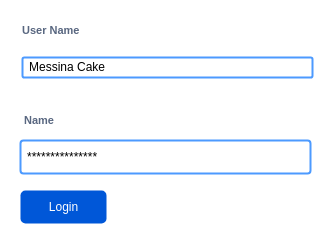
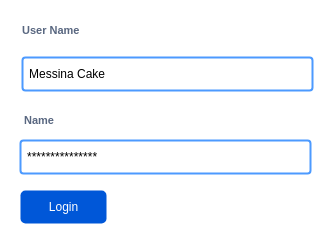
- <mxCell id="3" value="Messina Cake" style="rounded=1;arcSize=9;fillColor=#ffffff;align=left;spacingLeft=5;strokeColor=#4C9AFF;html=1;strokeWidth=2;fontColor=#000000;fontSize=12" vertex="1" parent="1"><mxGeometry x="22" y="57" width="290" height="20" as="geometry" /></mxCell>
+ <mxCell id="3" value="Messina Cake" style="rounded=1;arcSize=9;fillColor=#ffffff;align=left;spacingLeft=5;strokeColor=#4C9AFF;html=1;strokeWidth=2;fontColor=#000000;fontSize=12" vertex="1" parent="1"><mxGeometry x="22" y="57" width="290" height="33" as="geometry" /></mxCell>
